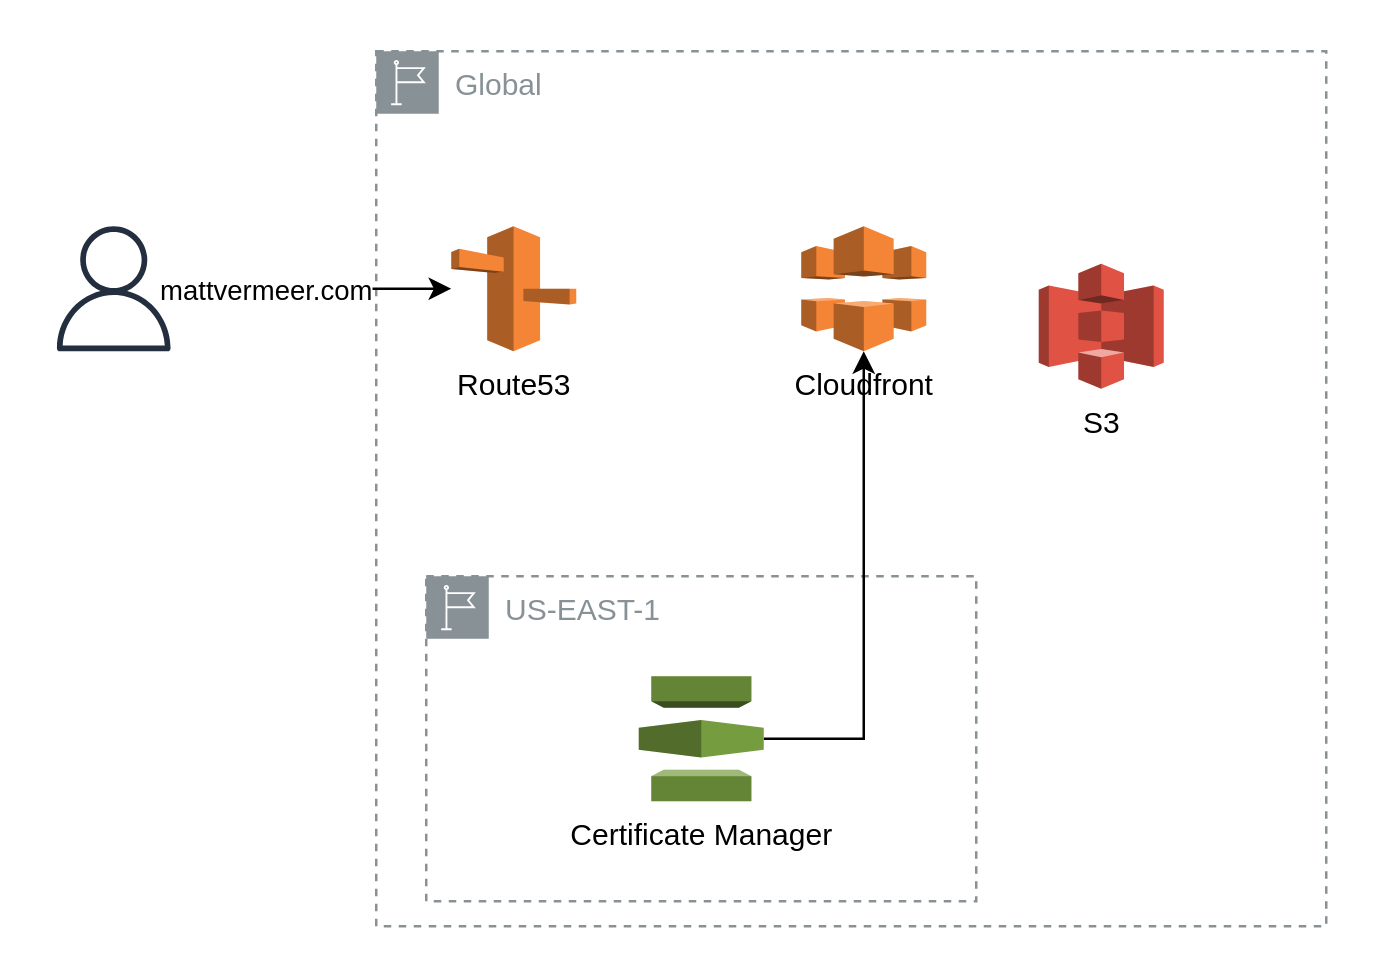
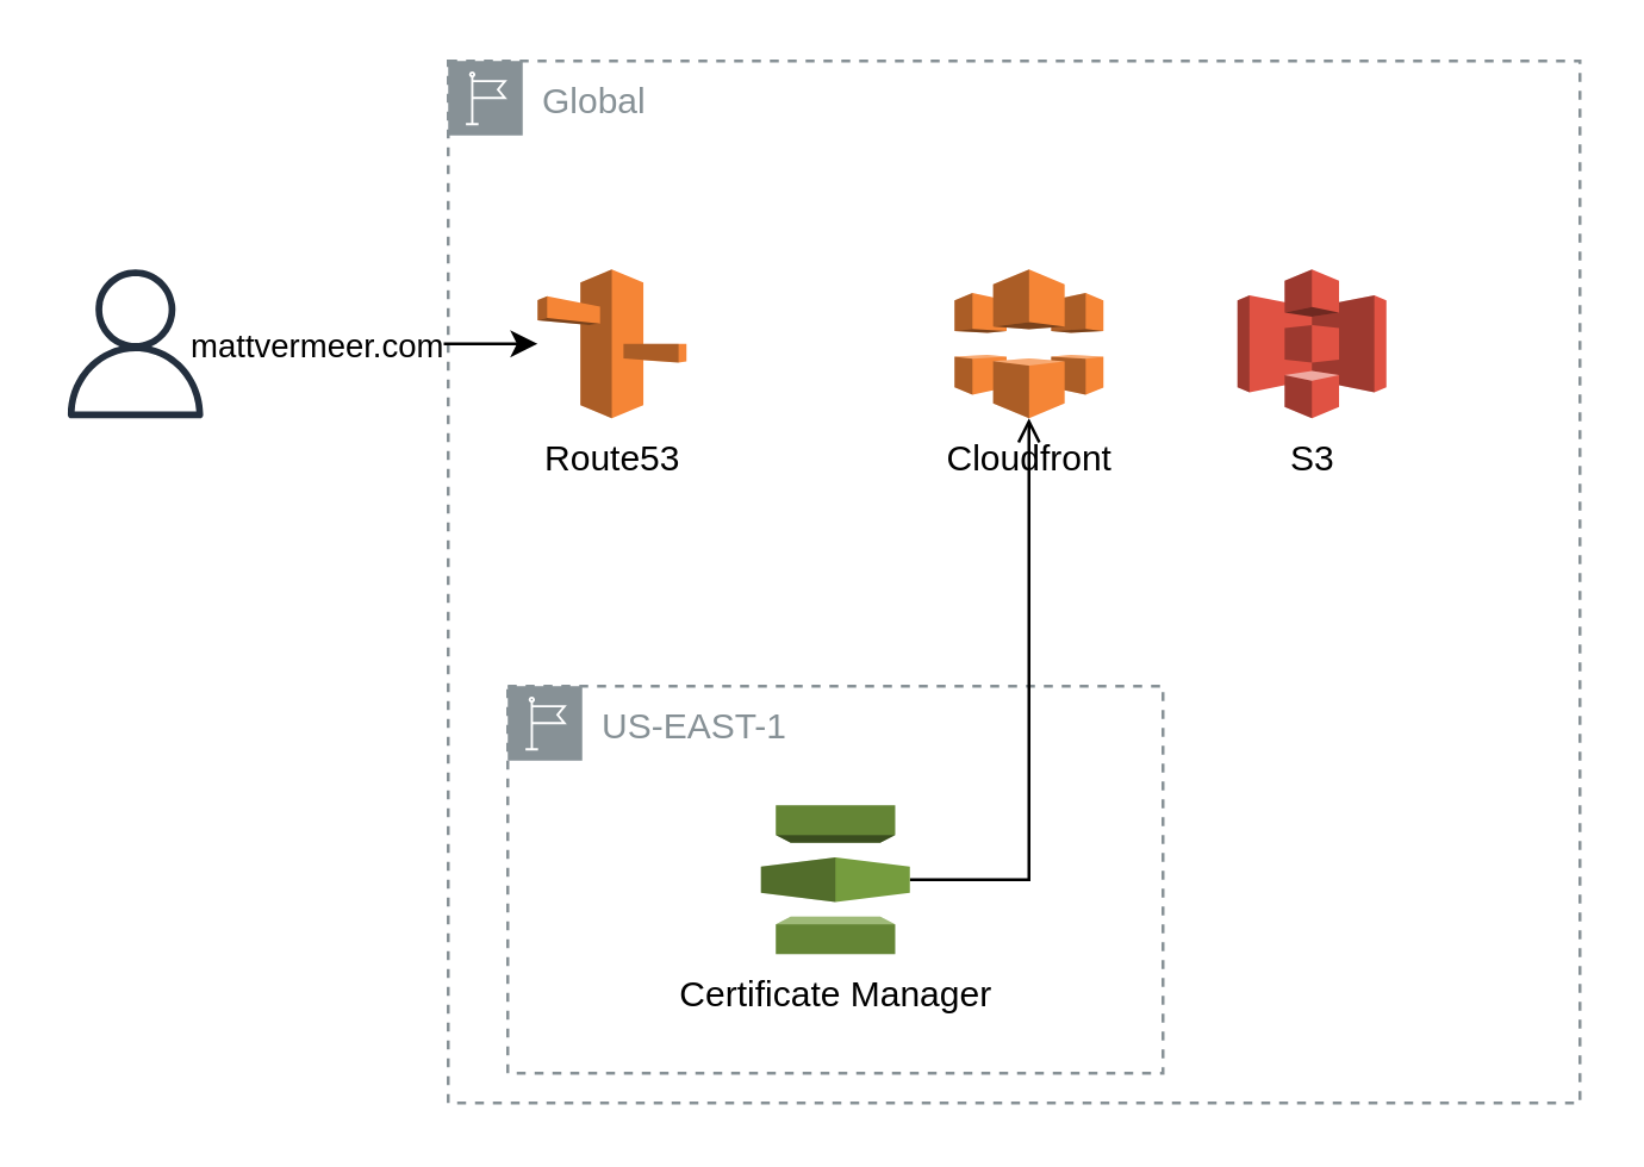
- <mxCell id="11" value="S3" style="outlineConnect=0;dashed=0;verticalLabelPosition=bottom;verticalAlign=top;align=center;html=1;shape=mxgraph.aws3.s3;fillColor=#E05243;gradientColor=none;" vertex="1" parent="1"><mxGeometry x="415" y="105" width="50" height="50" as="geometry" /></mxCell>
+ <mxCell id="11" value="S3" style="outlineConnect=0;dashed=0;verticalLabelPosition=bottom;verticalAlign=top;align=center;html=1;shape=mxgraph.aws3.s3;fillColor=#E05243;gradientColor=none;" vertex="1" parent="1"><mxGeometry x="415" y="90" width="50" height="50" as="geometry" /></mxCell>
- <mxCell id="9" style="edgeStyle=orthogonalEdgeStyle;rounded=0;orthogonalLoop=1;jettySize=auto;html=1;" edge="1" parent="1" source="10" target="8"><mxGeometry relative="1" as="geometry" /></mxCell>
+ <mxCell id="9" style="edgeStyle=orthogonalEdgeStyle;rounded=0;orthogonalLoop=1;jettySize=auto;html=1;endArrow=open;" edge="1" parent="1" source="10" target="8"><mxGeometry relative="1" as="geometry" /></mxCell>
